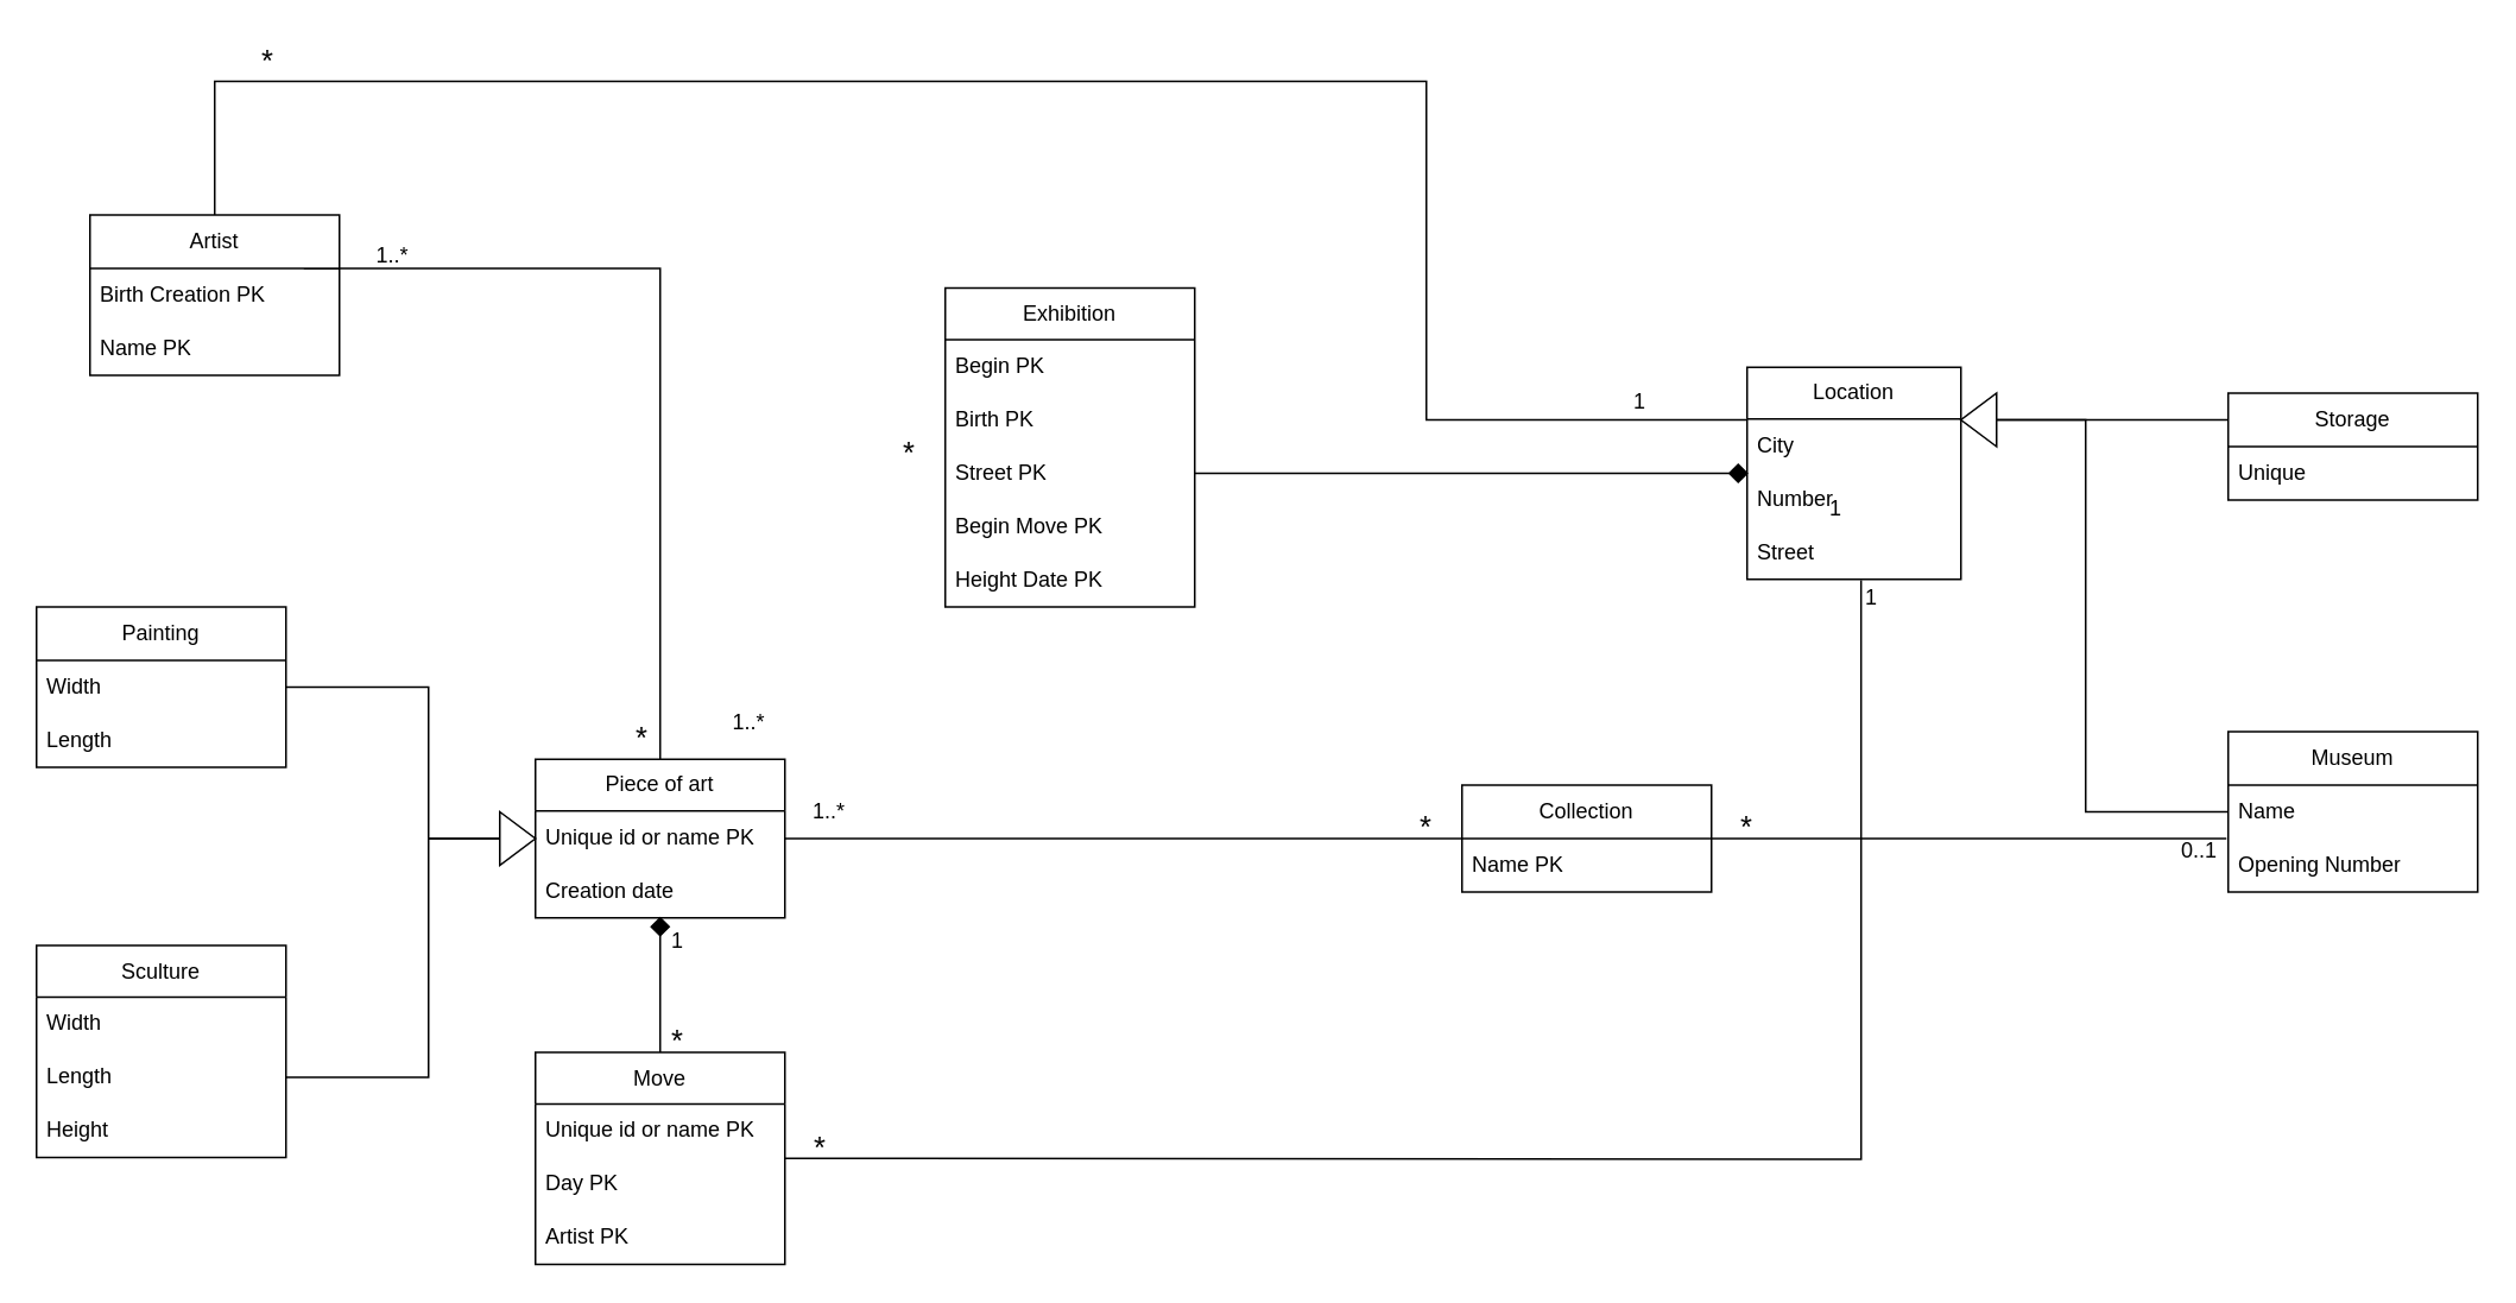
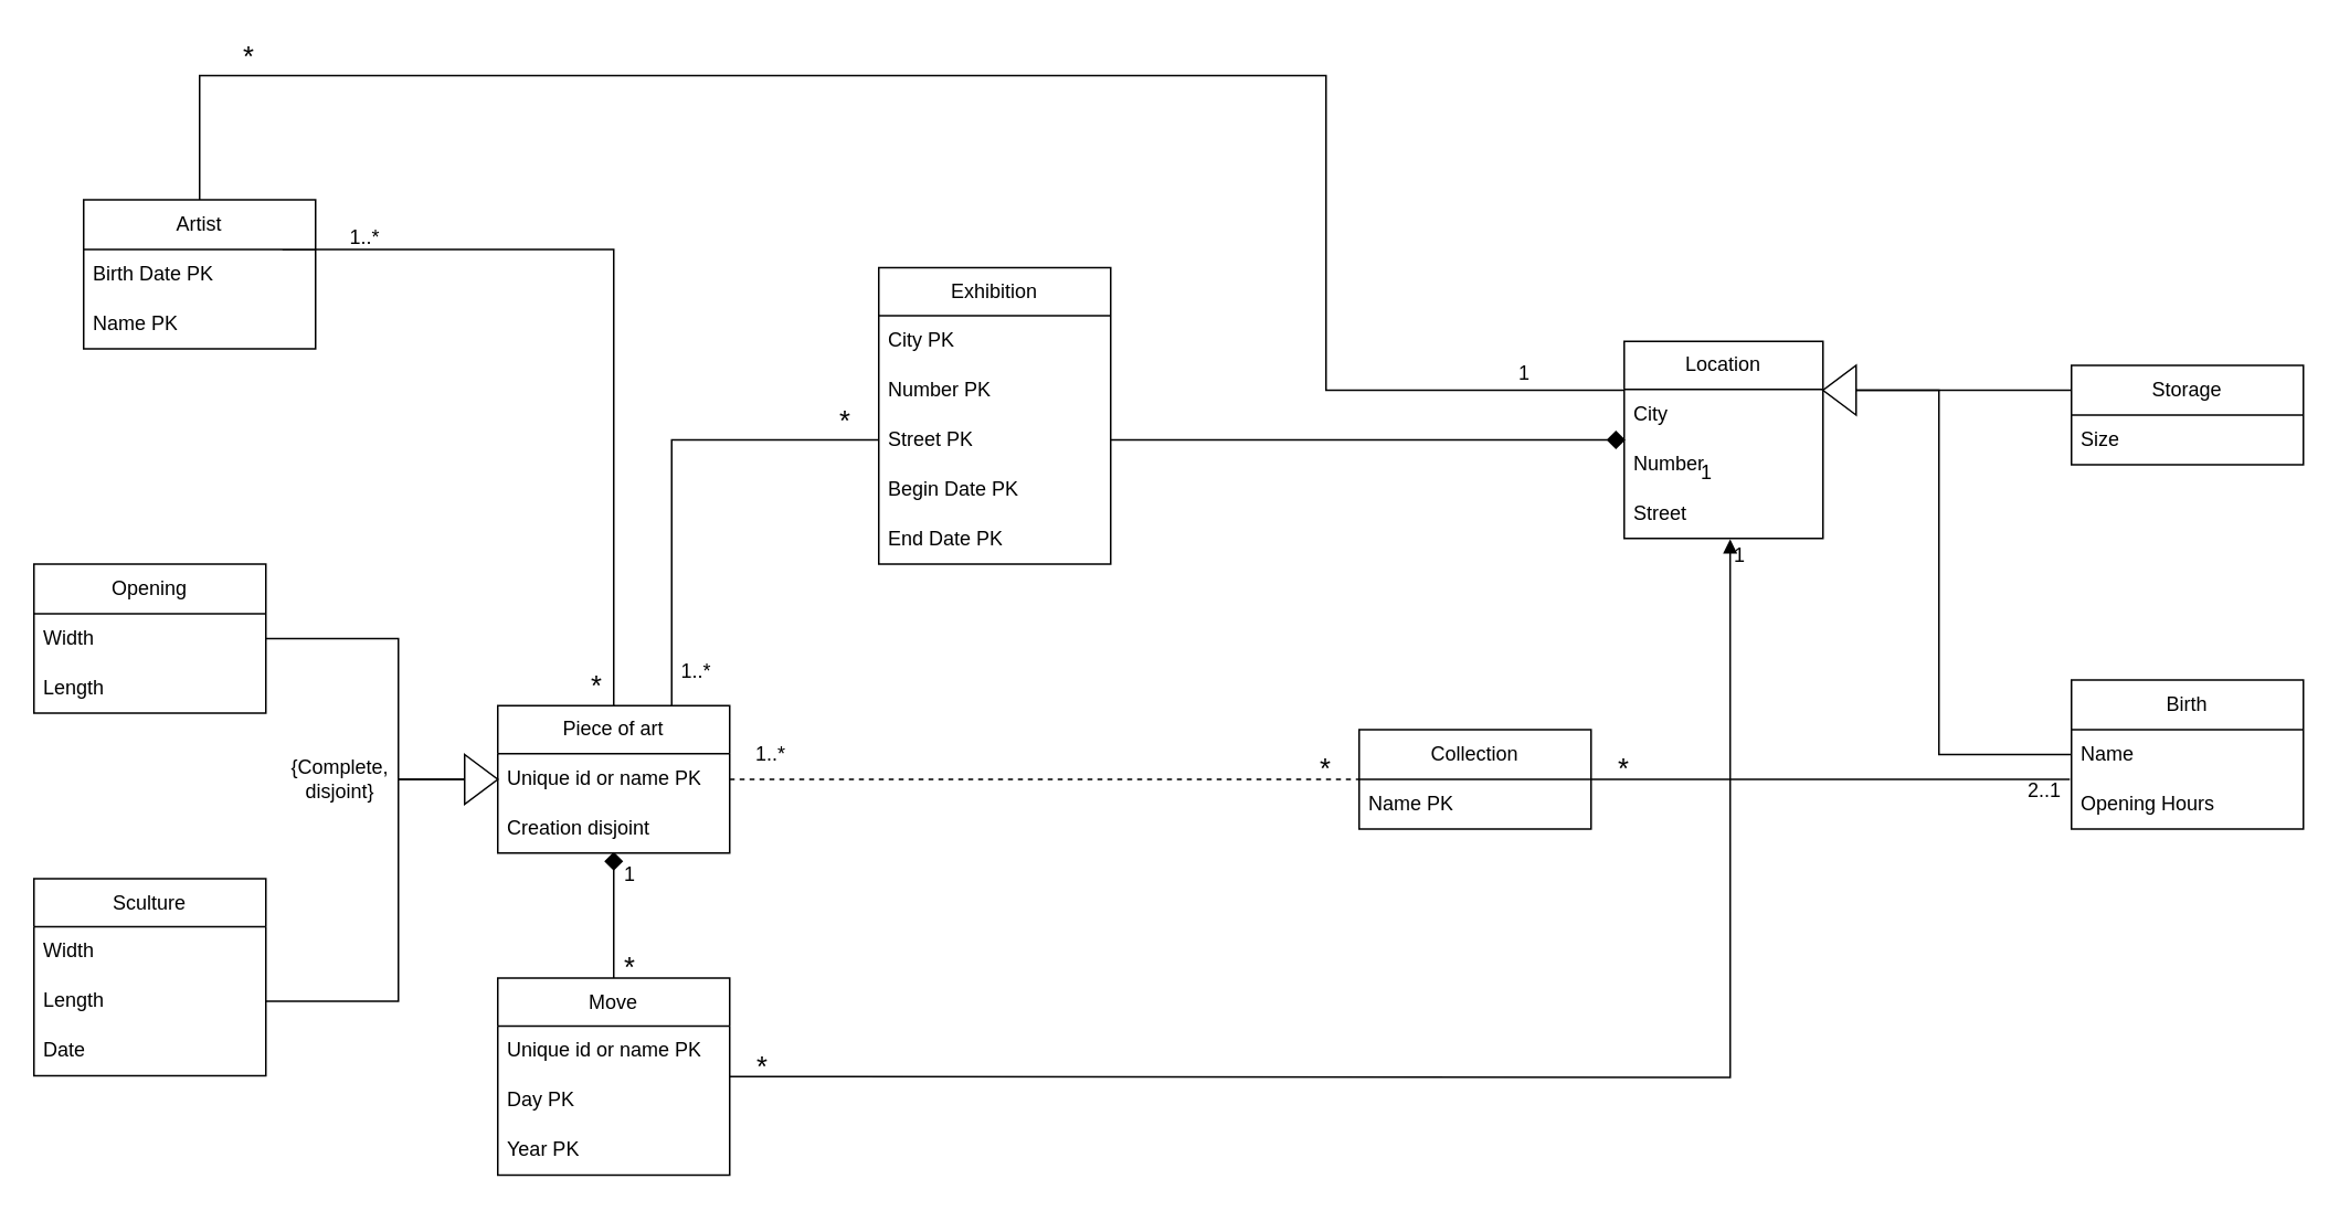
- <mxCell id="8" value="Birth Creation PK" style="text;strokeColor=none;fillColor=none;align=left;verticalAlign=middle;spacingLeft=4;spacingRight=4;overflow=hidden;points=[[0,0.5],[1,0.5]];portConstraint=eastwest;rotatable=0;whiteSpace=wrap;html=1;" vertex="1" parent="7"><mxGeometry y="30" width="140" height="30" as="geometry" /></mxCell>
+ <mxCell id="8" value="Birth Date PK" style="text;strokeColor=none;fillColor=none;align=left;verticalAlign=middle;spacingLeft=4;spacingRight=4;overflow=hidden;points=[[0,0.5],[1,0.5]];portConstraint=eastwest;rotatable=0;whiteSpace=wrap;html=1;" vertex="1" parent="7"><mxGeometry y="30" width="140" height="30" as="geometry" /></mxCell>
- <mxCell id="31" value="Begin PK" style="text;strokeColor=none;fillColor=none;align=left;verticalAlign=middle;spacingLeft=4;spacingRight=4;overflow=hidden;points=[[0,0.5],[1,0.5]];portConstraint=eastwest;rotatable=0;whiteSpace=wrap;html=1;" vertex="1" parent="30"><mxGeometry y="29" width="140" height="30" as="geometry" /></mxCell>
+ <mxCell id="31" value="City PK" style="text;strokeColor=none;fillColor=none;align=left;verticalAlign=middle;spacingLeft=4;spacingRight=4;overflow=hidden;points=[[0,0.5],[1,0.5]];portConstraint=eastwest;rotatable=0;whiteSpace=wrap;html=1;" vertex="1" parent="30"><mxGeometry y="29" width="140" height="30" as="geometry" /></mxCell>
- <mxCell id="32" value="Birth PK" style="text;strokeColor=none;fillColor=none;align=left;verticalAlign=middle;spacingLeft=4;spacingRight=4;overflow=hidden;points=[[0,0.5],[1,0.5]];portConstraint=eastwest;rotatable=0;whiteSpace=wrap;html=1;" vertex="1" parent="30"><mxGeometry y="59" width="140" height="30" as="geometry" /></mxCell>
+ <mxCell id="32" value="Number PK" style="text;strokeColor=none;fillColor=none;align=left;verticalAlign=middle;spacingLeft=4;spacingRight=4;overflow=hidden;points=[[0,0.5],[1,0.5]];portConstraint=eastwest;rotatable=0;whiteSpace=wrap;html=1;" vertex="1" parent="30"><mxGeometry y="59" width="140" height="30" as="geometry" /></mxCell>
- <mxCell id="44" value="Unique" style="text;strokeColor=none;fillColor=none;align=left;verticalAlign=middle;spacingLeft=4;spacingRight=4;overflow=hidden;points=[[0,0.5],[1,0.5]];portConstraint=eastwest;rotatable=0;whiteSpace=wrap;html=1;" vertex="1" parent="43"><mxGeometry y="30" width="140" height="30" as="geometry" /></mxCell>
+ <mxCell id="44" value="Size" style="text;strokeColor=none;fillColor=none;align=left;verticalAlign=middle;spacingLeft=4;spacingRight=4;overflow=hidden;points=[[0,0.5],[1,0.5]];portConstraint=eastwest;rotatable=0;whiteSpace=wrap;html=1;" vertex="1" parent="43"><mxGeometry y="30" width="140" height="30" as="geometry" /></mxCell>
+ <mxCell id="56" value="" style="endArrow=none;html=1;rounded=0;exitX=0.75;exitY=0;exitDx=0;exitDy=0;entryX=0;entryY=0.5;entryDx=0;entryDy=0;" edge="1" parent="1" source="20" target="33"><mxGeometry width="50" height="50" relative="1" as="geometry"><mxPoint x="660" y="400" as="sourcePoint" /><mxPoint x="710" y="350" as="targetPoint" /><Array as="points"><mxPoint x="405" y="265" /></Array></mxGeometry></mxCell>
- <mxCell id="34" value="Begin Move PK" style="text;strokeColor=none;fillColor=none;align=left;verticalAlign=middle;spacingLeft=4;spacingRight=4;overflow=hidden;points=[[0,0.5],[1,0.5]];portConstraint=eastwest;rotatable=0;whiteSpace=wrap;html=1;" vertex="1" parent="30"><mxGeometry y="119" width="140" height="30" as="geometry" /></mxCell>
+ <mxCell id="34" value="Begin Date PK" style="text;strokeColor=none;fillColor=none;align=left;verticalAlign=middle;spacingLeft=4;spacingRight=4;overflow=hidden;points=[[0,0.5],[1,0.5]];portConstraint=eastwest;rotatable=0;whiteSpace=wrap;html=1;" vertex="1" parent="30"><mxGeometry y="119" width="140" height="30" as="geometry" /></mxCell>
- <mxCell id="35" value="Height Date PK" style="text;strokeColor=none;fillColor=none;align=left;verticalAlign=middle;spacingLeft=4;spacingRight=4;overflow=hidden;points=[[0,0.5],[1,0.5]];portConstraint=eastwest;rotatable=0;whiteSpace=wrap;html=1;" vertex="1" parent="30"><mxGeometry y="149" width="140" height="30" as="geometry" /></mxCell>
+ <mxCell id="35" value="End Date PK" style="text;strokeColor=none;fillColor=none;align=left;verticalAlign=middle;spacingLeft=4;spacingRight=4;overflow=hidden;points=[[0,0.5],[1,0.5]];portConstraint=eastwest;rotatable=0;whiteSpace=wrap;html=1;" vertex="1" parent="30"><mxGeometry y="149" width="140" height="30" as="geometry" /></mxCell>
- <mxCell id="53" value="" style="endArrow=none;html=1;rounded=0;exitX=1;exitY=0.5;exitDx=0;exitDy=0;entryX=0.533;entryY=1.017;entryDx=0;entryDy=0;entryPerimeter=0;" edge="1" parent="1" source="24" target="51"><mxGeometry width="50" height="50" relative="1" as="geometry"><mxPoint x="440" y="650" as="sourcePoint" /><mxPoint x="1044" y="325" as="targetPoint" /><Array as="points"><mxPoint x="1044" y="650" /></Array></mxGeometry></mxCell>
+ <mxCell id="53" value="" style="endArrow=block;html=1;rounded=0;exitX=1;exitY=0.5;exitDx=0;exitDy=0;entryX=0.533;entryY=1.017;entryDx=0;entryDy=0;entryPerimeter=0;" edge="1" parent="1" source="24" target="51"><mxGeometry width="50" height="50" relative="1" as="geometry"><mxPoint x="440" y="650" as="sourcePoint" /><mxPoint x="1044" y="325" as="targetPoint" /><Array as="points"><mxPoint x="1044" y="650" /></Array></mxGeometry></mxCell>
- <mxCell id="10" value="Painting" style="swimlane;fontStyle=0;childLayout=stackLayout;horizontal=1;startSize=30;horizontalStack=0;resizeParent=1;resizeParentMax=0;resizeLast=0;collapsible=1;marginBottom=0;whiteSpace=wrap;html=1;" vertex="1" parent="1"><mxGeometry x="20" y="340" width="140" height="90" as="geometry" /></mxCell>
+ <mxCell id="10" value="Opening" style="swimlane;fontStyle=0;childLayout=stackLayout;horizontal=1;startSize=30;horizontalStack=0;resizeParent=1;resizeParentMax=0;resizeLast=0;collapsible=1;marginBottom=0;whiteSpace=wrap;html=1;" vertex="1" parent="1"><mxGeometry x="20" y="340" width="140" height="90" as="geometry" /></mxCell>
- <mxCell id="40" value="Museum" style="swimlane;fontStyle=0;childLayout=stackLayout;horizontal=1;startSize=30;horizontalStack=0;resizeParent=1;resizeParentMax=0;resizeLast=0;collapsible=1;marginBottom=0;whiteSpace=wrap;html=1;" vertex="1" parent="1"><mxGeometry x="1250" y="410" width="140" height="90" as="geometry" /></mxCell>
+ <mxCell id="40" value="Birth" style="swimlane;fontStyle=0;childLayout=stackLayout;horizontal=1;startSize=30;horizontalStack=0;resizeParent=1;resizeParentMax=0;resizeLast=0;collapsible=1;marginBottom=0;whiteSpace=wrap;html=1;" vertex="1" parent="1"><mxGeometry x="1250" y="410" width="140" height="90" as="geometry" /></mxCell>
+ <mxCell id="23" value="{Complete, disjoint}" style="text;html=1;align=center;verticalAlign=middle;whiteSpace=wrap;rounded=0;" vertex="1" parent="1"><mxGeometry x="170" y="455" width="70" height="30" as="geometry" /></mxCell>
- <mxCell id="54" value="" style="endArrow=none;html=1;rounded=0;exitX=1;exitY=0.5;exitDx=0;exitDy=0;entryX=0;entryY=0.5;entryDx=0;entryDy=0;" edge="1" parent="1" source="20" target="38"><mxGeometry width="50" height="50" relative="1" as="geometry"><mxPoint x="660" y="400" as="sourcePoint" /><mxPoint x="710" y="350" as="targetPoint" /></mxGeometry></mxCell>
+ <mxCell id="54" value="" style="endArrow=none;html=1;rounded=0;exitX=1;exitY=0.5;exitDx=0;exitDy=0;entryX=0;entryY=0.5;entryDx=0;entryDy=0;dashed=1;" edge="1" parent="1" source="20" target="38"><mxGeometry width="50" height="50" relative="1" as="geometry"><mxPoint x="660" y="400" as="sourcePoint" /><mxPoint x="710" y="350" as="targetPoint" /></mxGeometry></mxCell>
- <mxCell id="67" value="0..1" style="text;html=1;align=center;verticalAlign=middle;whiteSpace=wrap;rounded=0;" vertex="1" parent="1"><mxGeometry x="1204" y="462" width="60" height="30" as="geometry" /></mxCell>
+ <mxCell id="67" value="2..1" style="text;html=1;align=center;verticalAlign=middle;whiteSpace=wrap;rounded=0;" vertex="1" parent="1"><mxGeometry x="1204" y="462" width="60" height="30" as="geometry" /></mxCell>
- <mxCell id="42" value="Opening Number" style="text;strokeColor=none;fillColor=none;align=left;verticalAlign=middle;spacingLeft=4;spacingRight=4;overflow=hidden;points=[[0,0.5],[1,0.5]];portConstraint=eastwest;rotatable=0;whiteSpace=wrap;html=1;" vertex="1" parent="40"><mxGeometry y="60" width="140" height="30" as="geometry" /></mxCell>
+ <mxCell id="42" value="Opening Hours" style="text;strokeColor=none;fillColor=none;align=left;verticalAlign=middle;spacingLeft=4;spacingRight=4;overflow=hidden;points=[[0,0.5],[1,0.5]];portConstraint=eastwest;rotatable=0;whiteSpace=wrap;html=1;" vertex="1" parent="40"><mxGeometry y="60" width="140" height="30" as="geometry" /></mxCell>
- <mxCell id="22" value="Creation date" style="text;strokeColor=none;fillColor=none;align=left;verticalAlign=middle;spacingLeft=4;spacingRight=4;overflow=hidden;points=[[0,0.5],[1,0.5]];portConstraint=eastwest;rotatable=0;whiteSpace=wrap;html=1;" vertex="1" parent="20"><mxGeometry y="59" width="140" height="30" as="geometry" /></mxCell>
+ <mxCell id="22" value="Creation disjoint" style="text;strokeColor=none;fillColor=none;align=left;verticalAlign=middle;spacingLeft=4;spacingRight=4;overflow=hidden;points=[[0,0.5],[1,0.5]];portConstraint=eastwest;rotatable=0;whiteSpace=wrap;html=1;" vertex="1" parent="20"><mxGeometry y="59" width="140" height="30" as="geometry" /></mxCell>
- <mxCell id="16" value="Height" style="text;strokeColor=none;fillColor=none;align=left;verticalAlign=middle;spacingLeft=4;spacingRight=4;overflow=hidden;points=[[0,0.5],[1,0.5]];portConstraint=eastwest;rotatable=0;whiteSpace=wrap;html=1;" vertex="1" parent="13"><mxGeometry y="89" width="140" height="30" as="geometry" /></mxCell>
+ <mxCell id="16" value="Date" style="text;strokeColor=none;fillColor=none;align=left;verticalAlign=middle;spacingLeft=4;spacingRight=4;overflow=hidden;points=[[0,0.5],[1,0.5]];portConstraint=eastwest;rotatable=0;whiteSpace=wrap;html=1;" vertex="1" parent="13"><mxGeometry y="89" width="140" height="30" as="geometry" /></mxCell>
- <mxCell id="27" value="Artist PK" style="text;strokeColor=none;fillColor=none;align=left;verticalAlign=middle;spacingLeft=4;spacingRight=4;overflow=hidden;points=[[0,0.5],[1,0.5]];portConstraint=eastwest;rotatable=0;whiteSpace=wrap;html=1;" vertex="1" parent="24"><mxGeometry y="89" width="140" height="30" as="geometry" /></mxCell>
+ <mxCell id="27" value="Year PK" style="text;strokeColor=none;fillColor=none;align=left;verticalAlign=middle;spacingLeft=4;spacingRight=4;overflow=hidden;points=[[0,0.5],[1,0.5]];portConstraint=eastwest;rotatable=0;whiteSpace=wrap;html=1;" vertex="1" parent="24"><mxGeometry y="89" width="140" height="30" as="geometry" /></mxCell>
